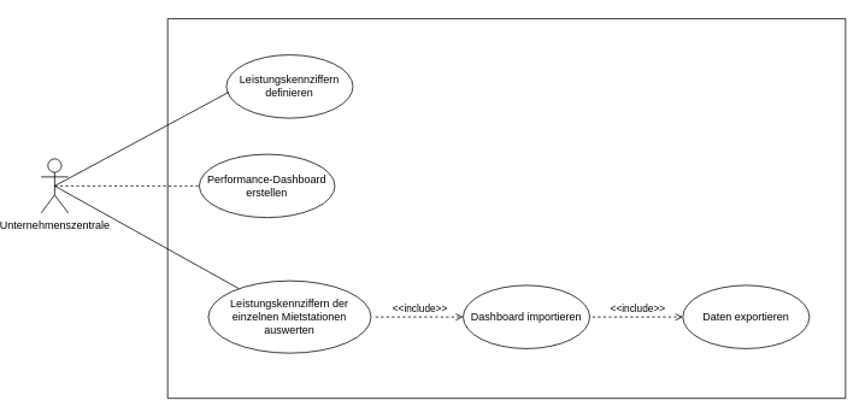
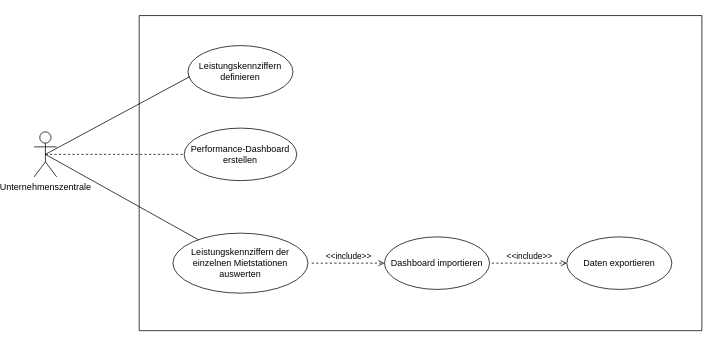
- <mxCell id="6" value="Performance-Dashboard erstellen" style="ellipse;whiteSpace=wrap;html=1;" vertex="1" parent="3"><mxGeometry x="35" y="150" width="150" height="70" as="geometry" /></mxCell>
+ <mxCell id="6" value="Performance-Dashboard erstellen" style="ellipse;whiteSpace=wrap;html=1;" vertex="1" parent="3"><mxGeometry x="60" y="150" width="150" height="70" as="geometry" /></mxCell>
